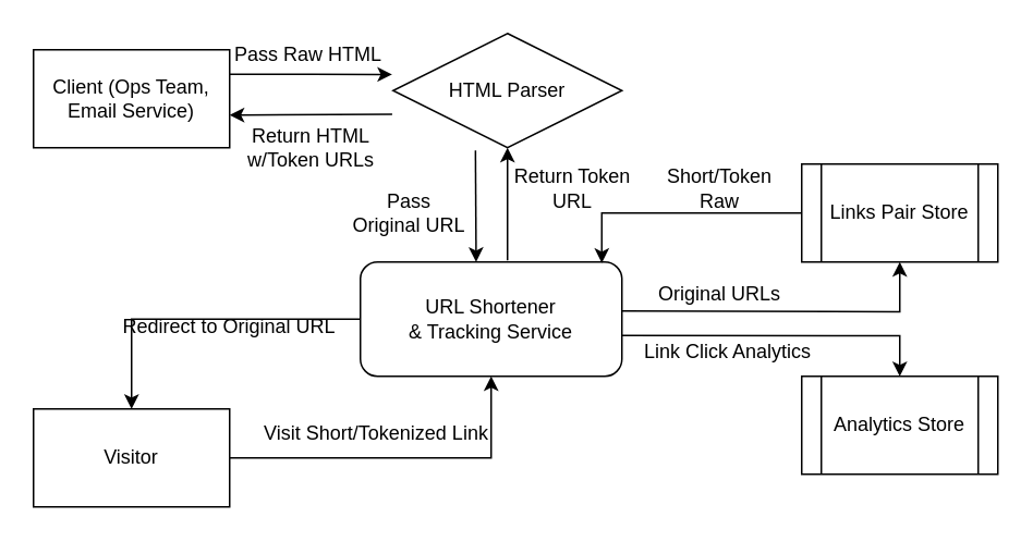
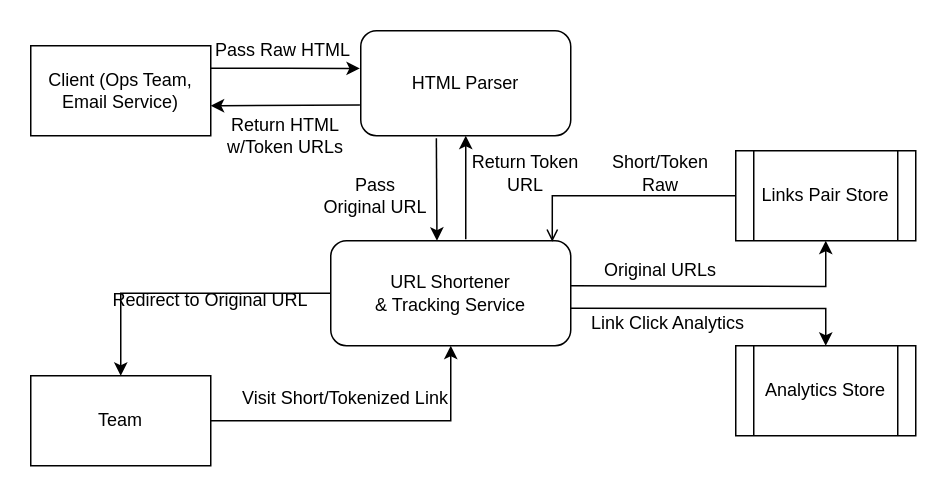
- <mxCell id="9" value="HTML Parser" style="rhombus;whiteSpace=wrap;html=1;" vertex="1" parent="1"><mxGeometry x="240" y="20" width="140" height="70" as="geometry" /></mxCell>
+ <mxCell id="9" value="HTML Parser" style="rounded=1;whiteSpace=wrap;html=1;" vertex="1" parent="1"><mxGeometry x="240" y="20" width="140" height="70" as="geometry" /></mxCell>
- <mxCell id="15" style="edgeStyle=orthogonalEdgeStyle;rounded=0;orthogonalLoop=1;jettySize=auto;html=1;entryX=0.923;entryY=0.009;entryDx=0;entryDy=0;entryPerimeter=0;" edge="1" parent="1" source="4" target="11"><mxGeometry relative="1" as="geometry" /></mxCell>
+ <mxCell id="15" style="edgeStyle=orthogonalEdgeStyle;rounded=0;orthogonalLoop=1;jettySize=auto;html=1;entryX=0.923;entryY=0.009;entryDx=0;entryDy=0;entryPerimeter=0;endArrow=open;" edge="1" parent="1" source="4" target="11"><mxGeometry relative="1" as="geometry" /></mxCell>
- <mxCell id="13" value="Visitor" style="rounded=0;whiteSpace=wrap;html=1;" vertex="1" parent="1"><mxGeometry x="20" y="250" width="120" height="60" as="geometry" /></mxCell>
+ <mxCell id="13" value="Team" style="rounded=0;whiteSpace=wrap;html=1;" vertex="1" parent="1"><mxGeometry x="20" y="250" width="120" height="60" as="geometry" /></mxCell>
